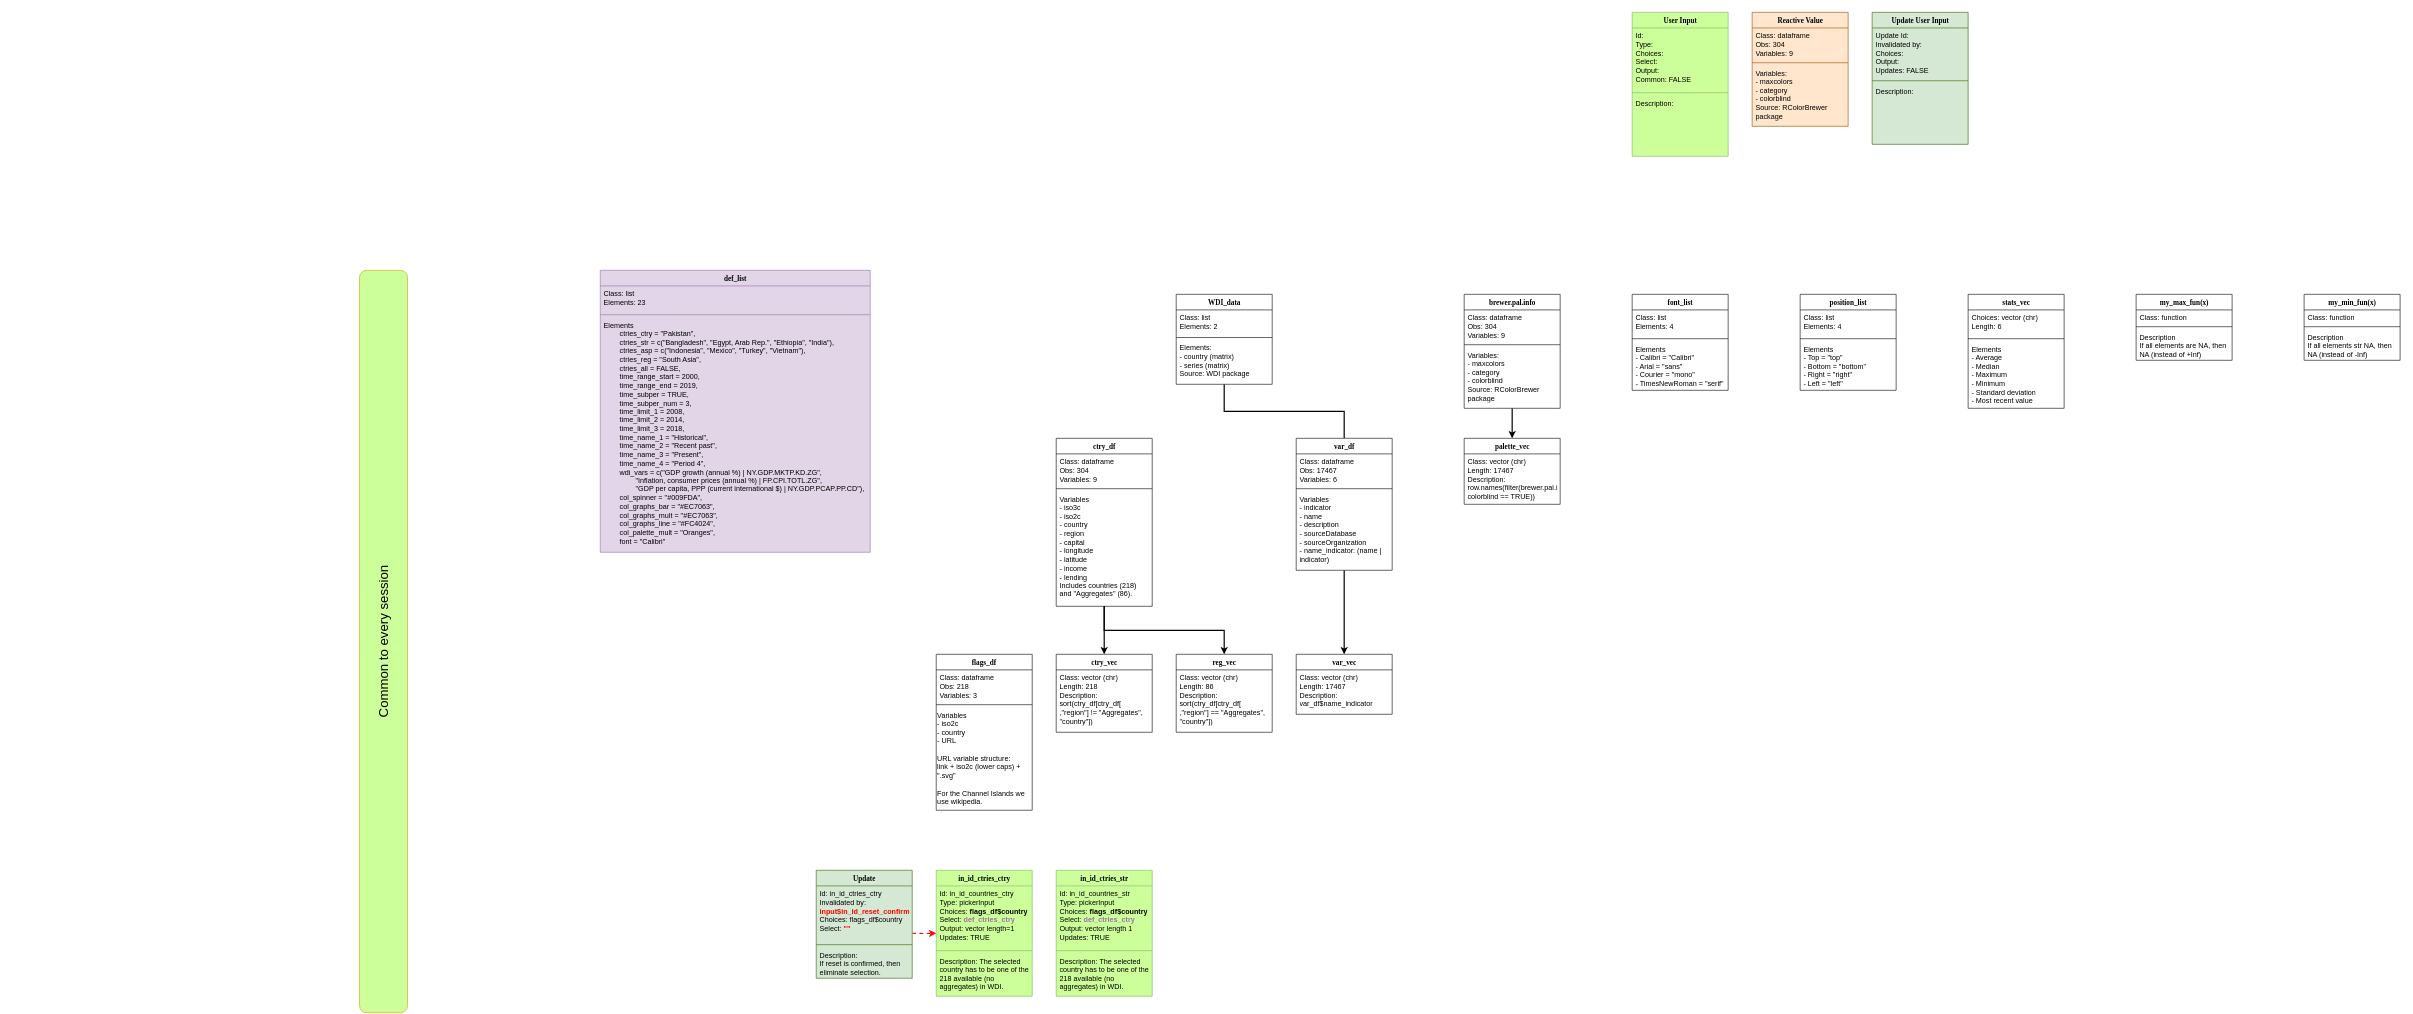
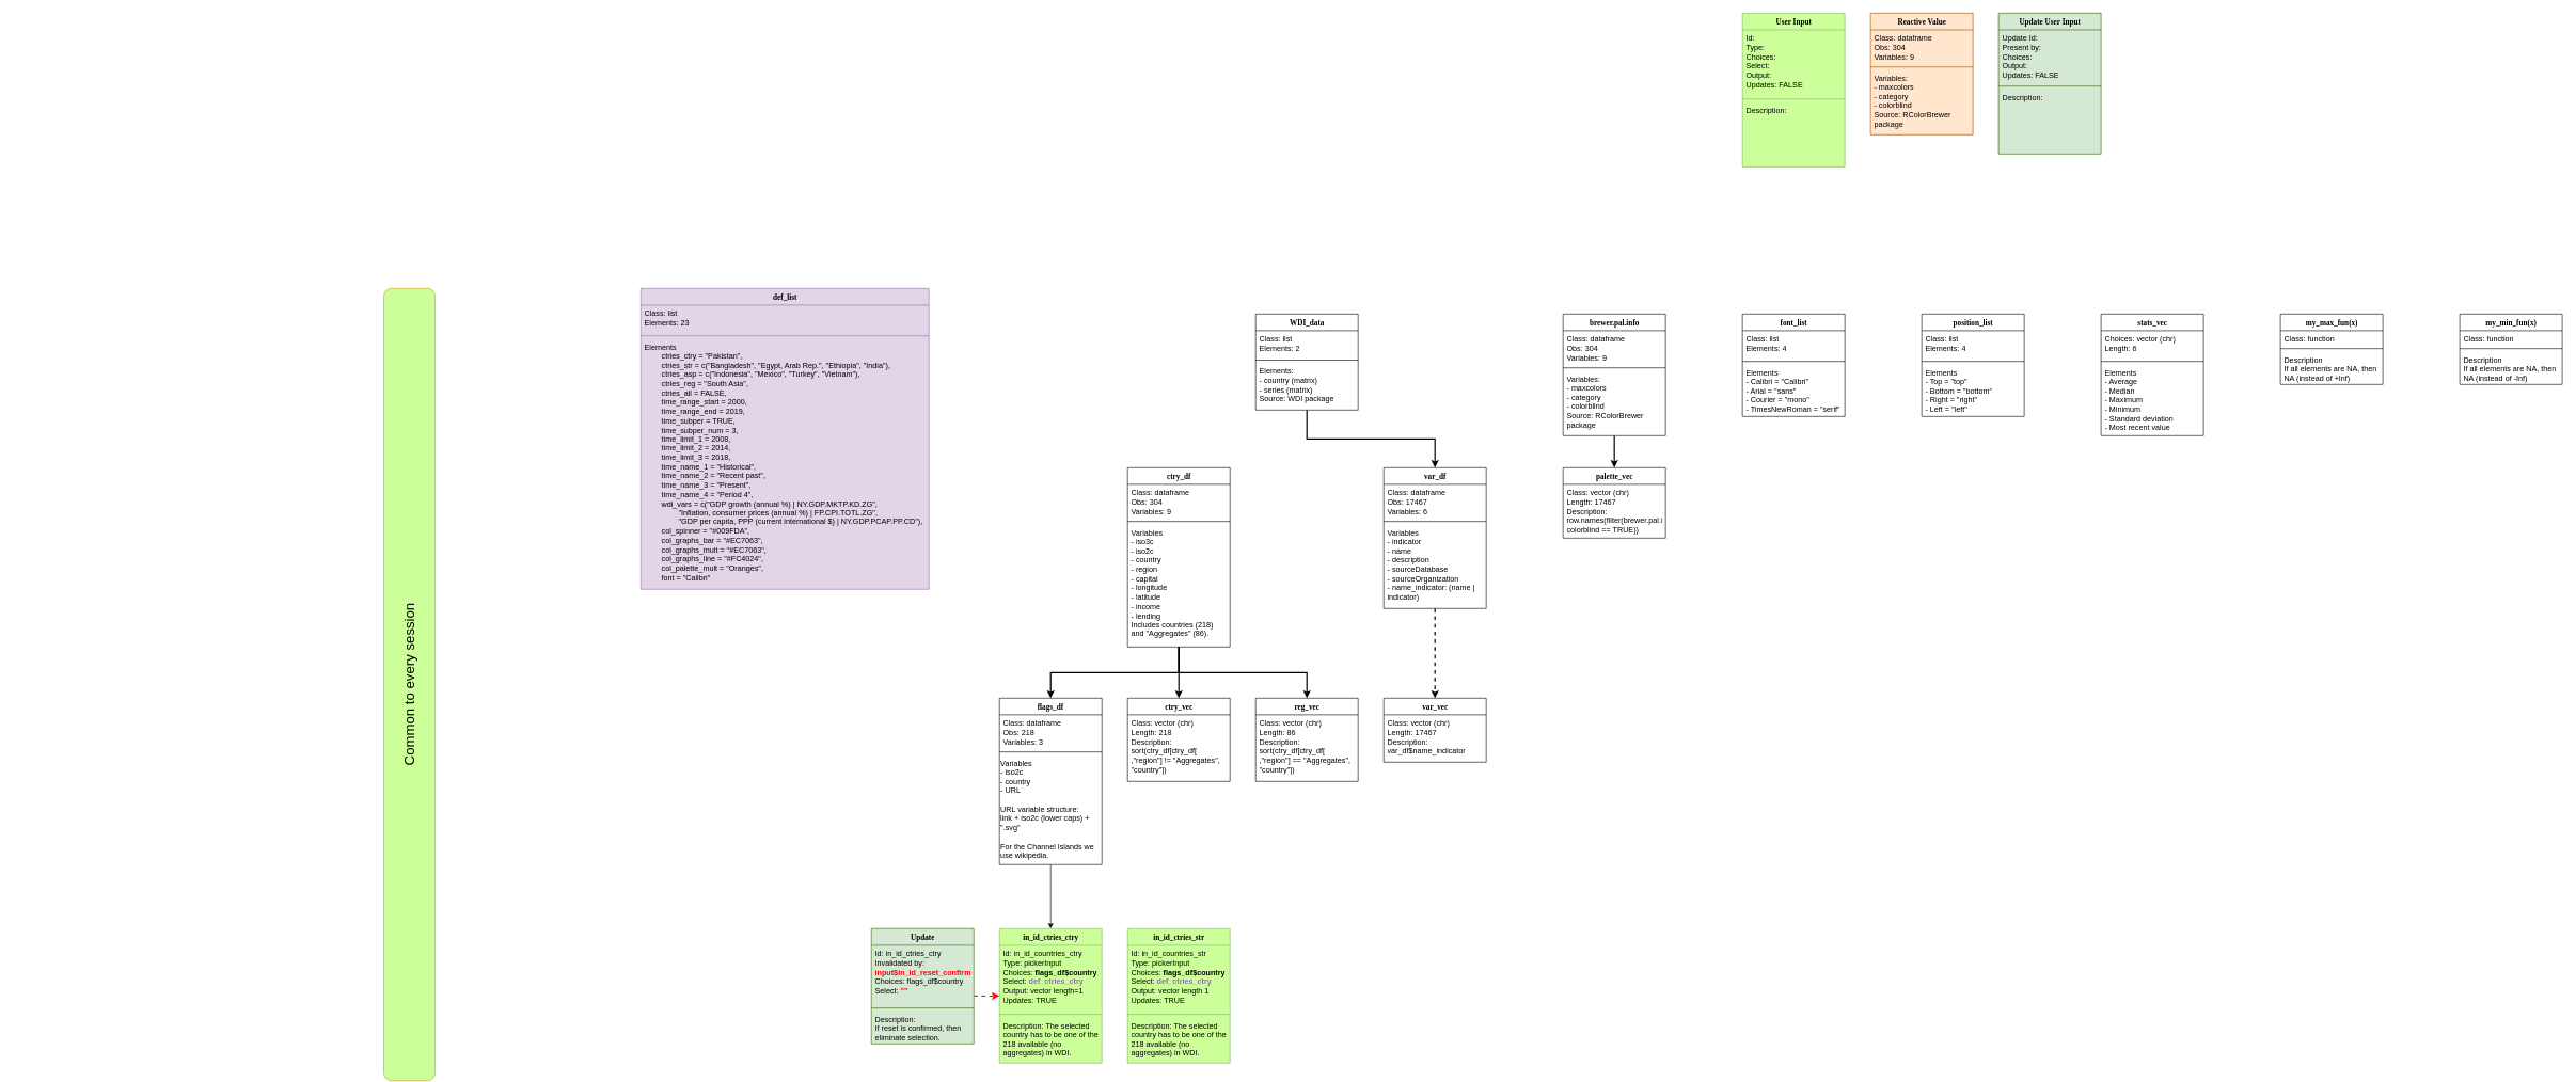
- <mxCell id="47" value="Update Id:&lt;br&gt;Invalidated by:&lt;br&gt;Choices:&amp;nbsp;&amp;nbsp;&lt;br&gt;Output:&lt;br&gt;Updates: FALSE" style="text;html=1;align=left;verticalAlign=top;spacingLeft=4;spacingRight=4;whiteSpace=wrap;overflow=hidden;rotatable=0;points=[[0,0.5],[1,0.5]];portConstraint=eastwest;cloneable=1;connectable=0;allowArrows=0;" vertex="1" parent="46"><mxGeometry y="26" width="160" height="84" as="geometry" /></mxCell>
+ <mxCell id="47" value="Update Id:&lt;br&gt;Present by:&lt;br&gt;Choices:&amp;nbsp;&amp;nbsp;&lt;br&gt;Output:&lt;br&gt;Updates: FALSE" style="text;html=1;align=left;verticalAlign=top;spacingLeft=4;spacingRight=4;whiteSpace=wrap;overflow=hidden;rotatable=0;points=[[0,0.5],[1,0.5]];portConstraint=eastwest;cloneable=1;connectable=0;allowArrows=0;" vertex="1" parent="46"><mxGeometry y="26" width="160" height="84" as="geometry" /></mxCell>
- <mxCell id="39" value="Id:&lt;br&gt;Type:&lt;br&gt;Choices:&lt;br&gt;Select:&amp;nbsp;&amp;nbsp;&lt;br&gt;Output:&lt;br&gt;Common: FALSE" style="text;html=1;align=left;verticalAlign=top;spacingLeft=4;spacingRight=4;whiteSpace=wrap;overflow=hidden;rotatable=0;points=[[0,0.5],[1,0.5]];portConstraint=eastwest;cloneable=1;connectable=0;allowArrows=0;" vertex="1" parent="38"><mxGeometry y="26" width="160" height="104" as="geometry" /></mxCell>
+ <mxCell id="39" value="Id:&lt;br&gt;Type:&lt;br&gt;Choices:&lt;br&gt;Select:&amp;nbsp;&amp;nbsp;&lt;br&gt;Output:&lt;br&gt;Updates: FALSE" style="text;html=1;align=left;verticalAlign=top;spacingLeft=4;spacingRight=4;whiteSpace=wrap;overflow=hidden;rotatable=0;points=[[0,0.5],[1,0.5]];portConstraint=eastwest;cloneable=1;connectable=0;allowArrows=0;" vertex="1" parent="38"><mxGeometry y="26" width="160" height="104" as="geometry" /></mxCell>
- <mxCell id="78" value="Description&lt;br&gt;If all elements str NA, then NA (instead of -Inf)" style="text;html=1;strokeColor=none;fillColor=none;align=left;verticalAlign=top;spacingLeft=4;spacingRight=4;whiteSpace=wrap;overflow=hidden;rotatable=0;points=[[0,0.5],[1,0.5]];portConstraint=eastwest;allowArrows=0;connectable=0;" vertex="1" parent="75"><mxGeometry y="58" width="160" height="52" as="geometry" /></mxCell>
+ <mxCell id="78" value="Description&lt;br&gt;If all elements are NA, then NA (instead of -Inf)" style="text;html=1;strokeColor=none;fillColor=none;align=left;verticalAlign=top;spacingLeft=4;spacingRight=4;whiteSpace=wrap;overflow=hidden;rotatable=0;points=[[0,0.5],[1,0.5]];portConstraint=eastwest;allowArrows=0;connectable=0;" vertex="1" parent="75"><mxGeometry y="58" width="160" height="52" as="geometry" /></mxCell>
- <mxCell id="2" style="edgeStyle=orthogonalEdgeStyle;rounded=0;orthogonalLoop=1;jettySize=auto;html=1;exitX=0.5;exitY=1;exitDx=0;exitDy=0;fontSize=12;startSize=26;strokeWidth=2;endArrow=none;" edge="1" parent="1" source="3" target="30"><mxGeometry relative="1" as="geometry" /></mxCell>
+ <mxCell id="2" style="edgeStyle=orthogonalEdgeStyle;rounded=0;orthogonalLoop=1;jettySize=auto;html=1;exitX=0.5;exitY=1;exitDx=0;exitDy=0;fontSize=12;startSize=26;strokeWidth=2;" edge="1" parent="1" source="3" target="30"><mxGeometry relative="1" as="geometry" /></mxCell>
- <mxCell id="29" style="edgeStyle=orthogonalEdgeStyle;rounded=0;orthogonalLoop=1;jettySize=auto;html=1;exitX=0.5;exitY=1;exitDx=0;exitDy=0;entryX=0.5;entryY=0;entryDx=0;entryDy=0;fontSize=12;startSize=26;strokeWidth=2;" edge="1" parent="1" source="30" target="34"><mxGeometry relative="1" as="geometry" /></mxCell>
+ <mxCell id="29" style="edgeStyle=orthogonalEdgeStyle;rounded=0;orthogonalLoop=1;jettySize=auto;html=1;exitX=0.5;exitY=1;exitDx=0;exitDy=0;entryX=0.5;entryY=0;entryDx=0;entryDy=0;fontSize=12;startSize=26;strokeWidth=2;dashed=1;" edge="1" parent="1" source="30" target="34"><mxGeometry relative="1" as="geometry" /></mxCell>
+ <mxCell id="13" style="edgeStyle=orthogonalEdgeStyle;rounded=0;orthogonalLoop=1;jettySize=auto;html=1;exitX=0.5;exitY=1;exitDx=0;exitDy=0;entryX=0.5;entryY=0;entryDx=0;entryDy=0;fontSize=12;startSize=26;strokeWidth=2;" edge="1" parent="1" source="14" target="25"><mxGeometry relative="1" as="geometry" /></mxCell>
+ <mxCell id="24" style="edgeStyle=orthogonalEdgeStyle;curved=0;rounded=1;sketch=0;orthogonalLoop=1;jettySize=auto;html=1;exitX=0.5;exitY=1;exitDx=0;exitDy=0;entryX=0.5;entryY=0;entryDx=0;entryDy=0;" edge="1" parent="1" source="25" target="50"><mxGeometry relative="1" as="geometry" /></mxCell>
